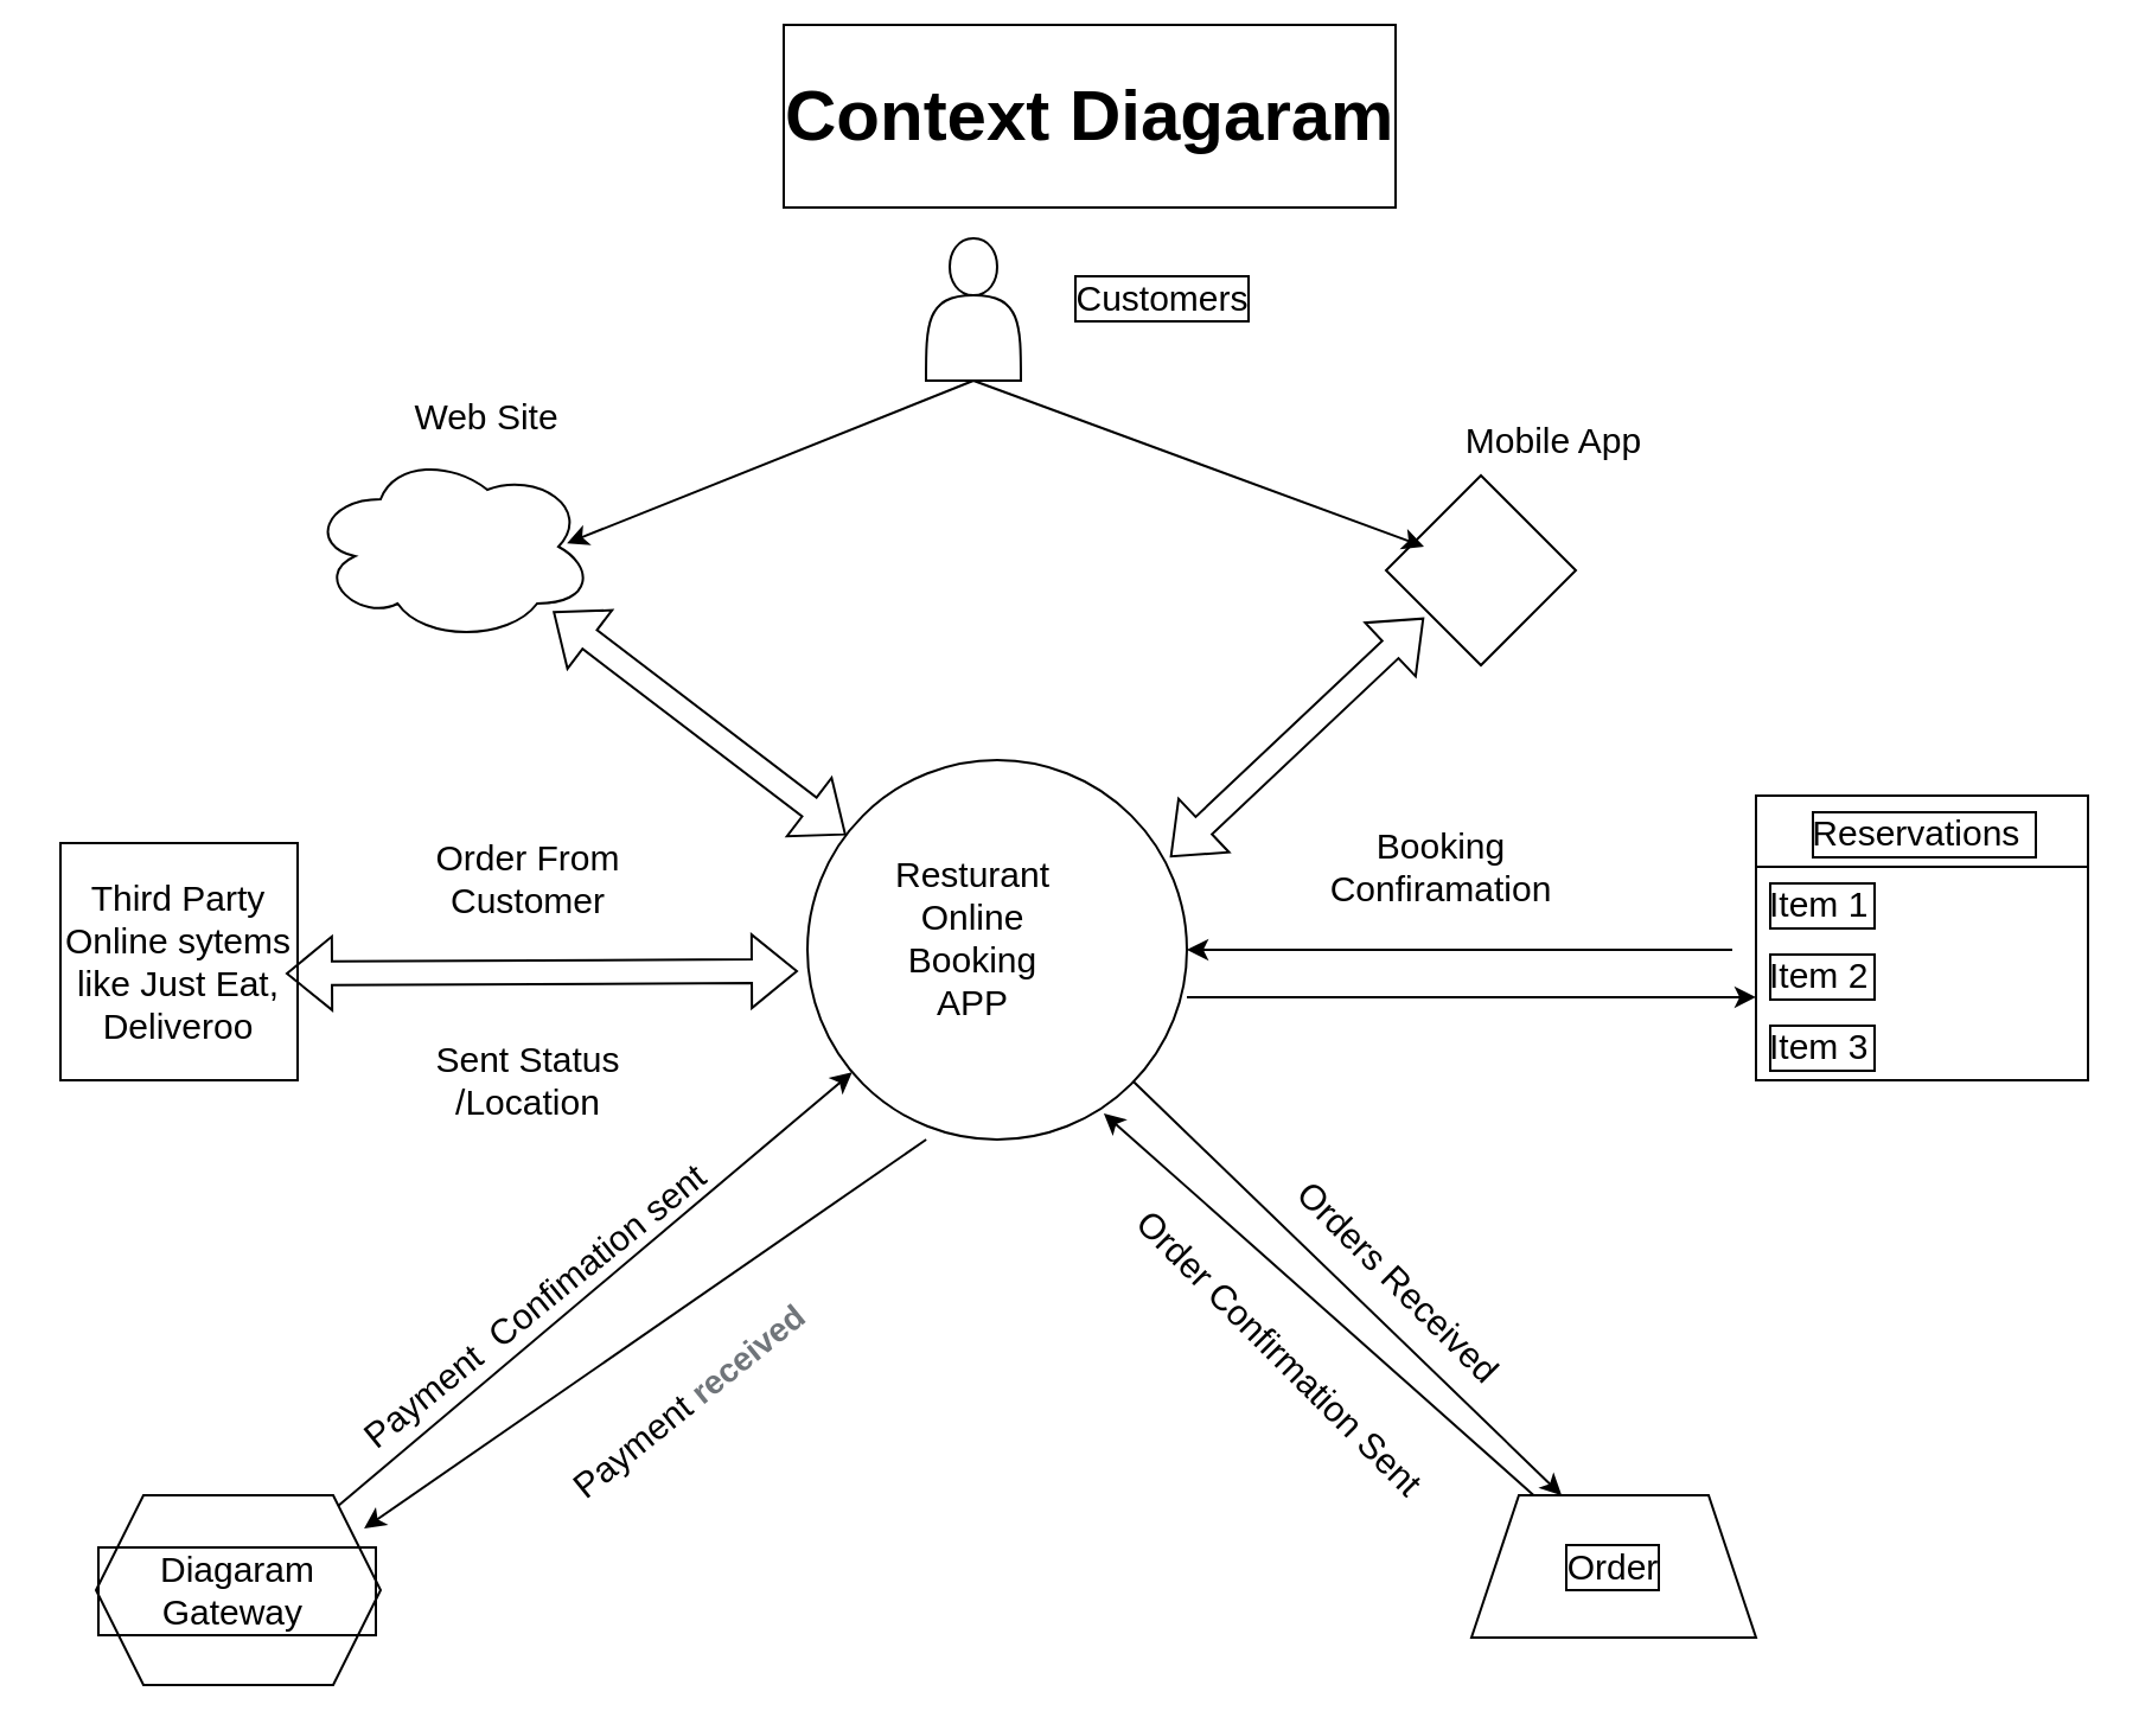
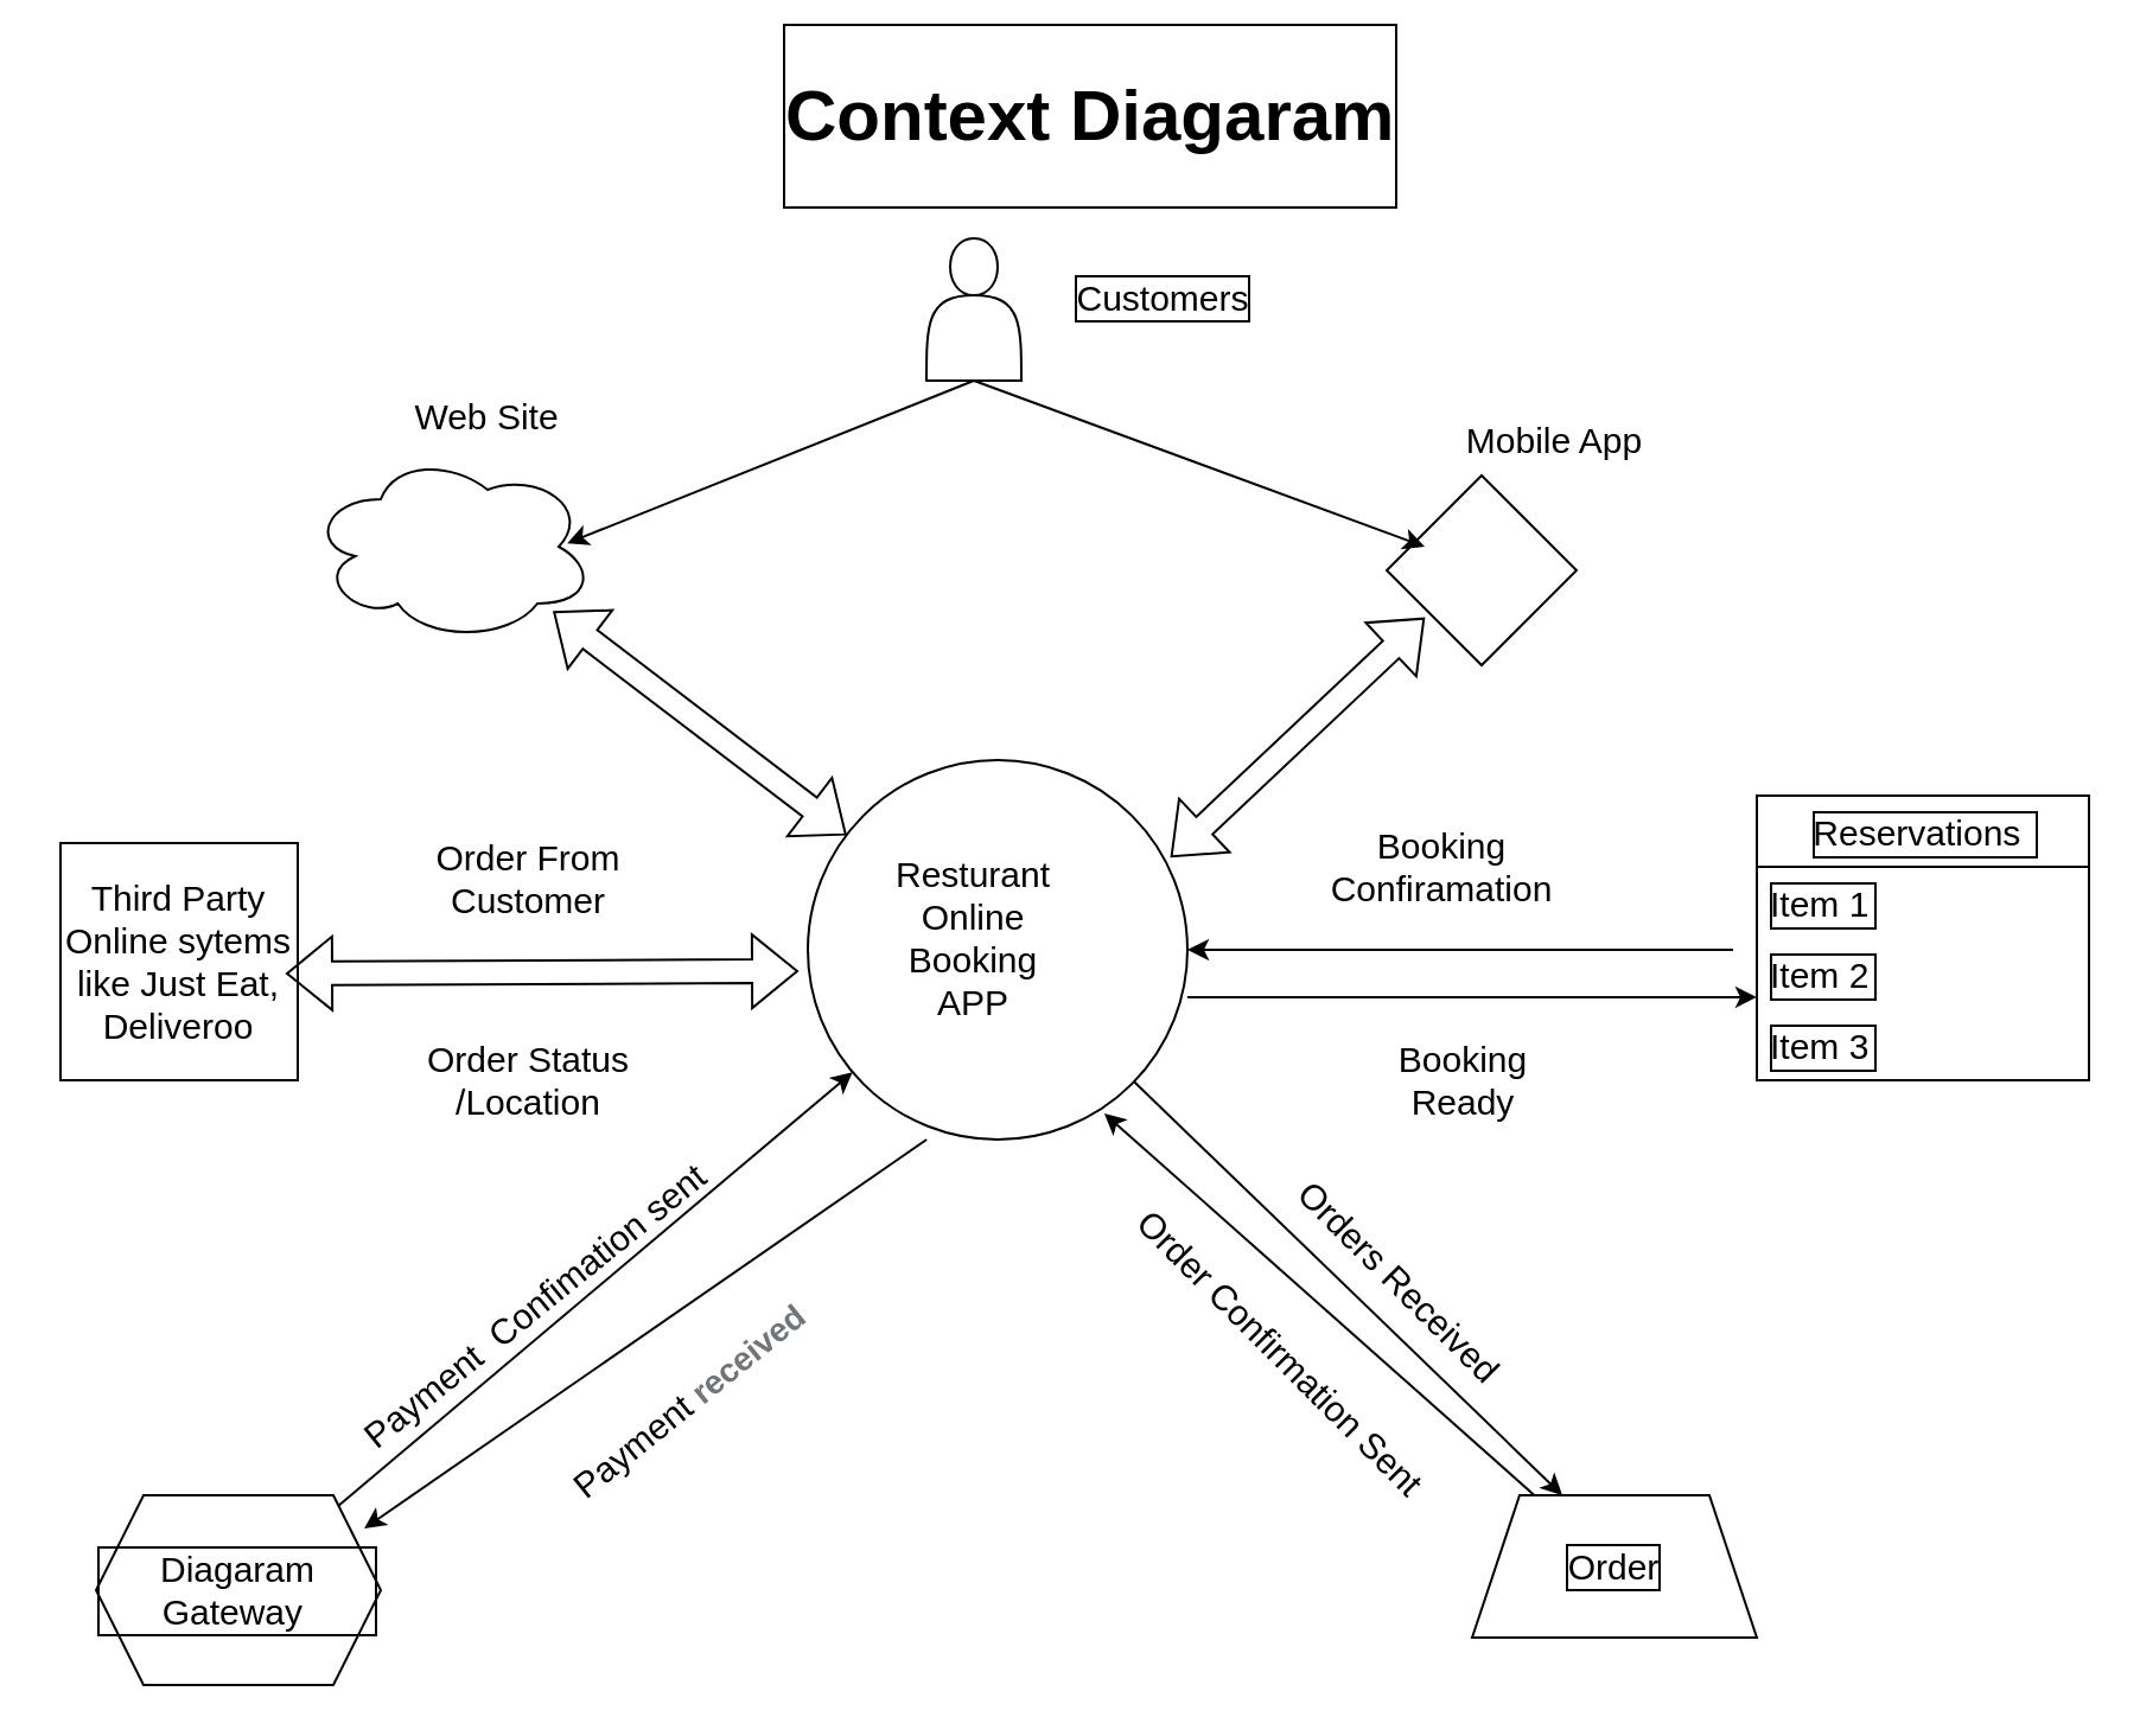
- <mxCell id="20" value="Sent Status /Location" style="text;html=1;strokeColor=none;fillColor=none;align=center;verticalAlign=middle;whiteSpace=wrap;rounded=0;fontSize=15;" vertex="1" parent="1"><mxGeometry x="175" y="440" width="95" height="30" as="geometry" /></mxCell>
+ <mxCell id="20" value="Order Status /Location" style="text;html=1;strokeColor=none;fillColor=none;align=center;verticalAlign=middle;whiteSpace=wrap;rounded=0;fontSize=15;" vertex="1" parent="1"><mxGeometry x="175" y="440" width="95" height="30" as="geometry" /></mxCell>
+ <mxCell id="28" value="Booking Ready" style="text;html=1;strokeColor=none;fillColor=none;align=center;verticalAlign=middle;whiteSpace=wrap;rounded=0;fontSize=15;" vertex="1" parent="1"><mxGeometry x="569" y="440" width="95" height="30" as="geometry" /></mxCell>
